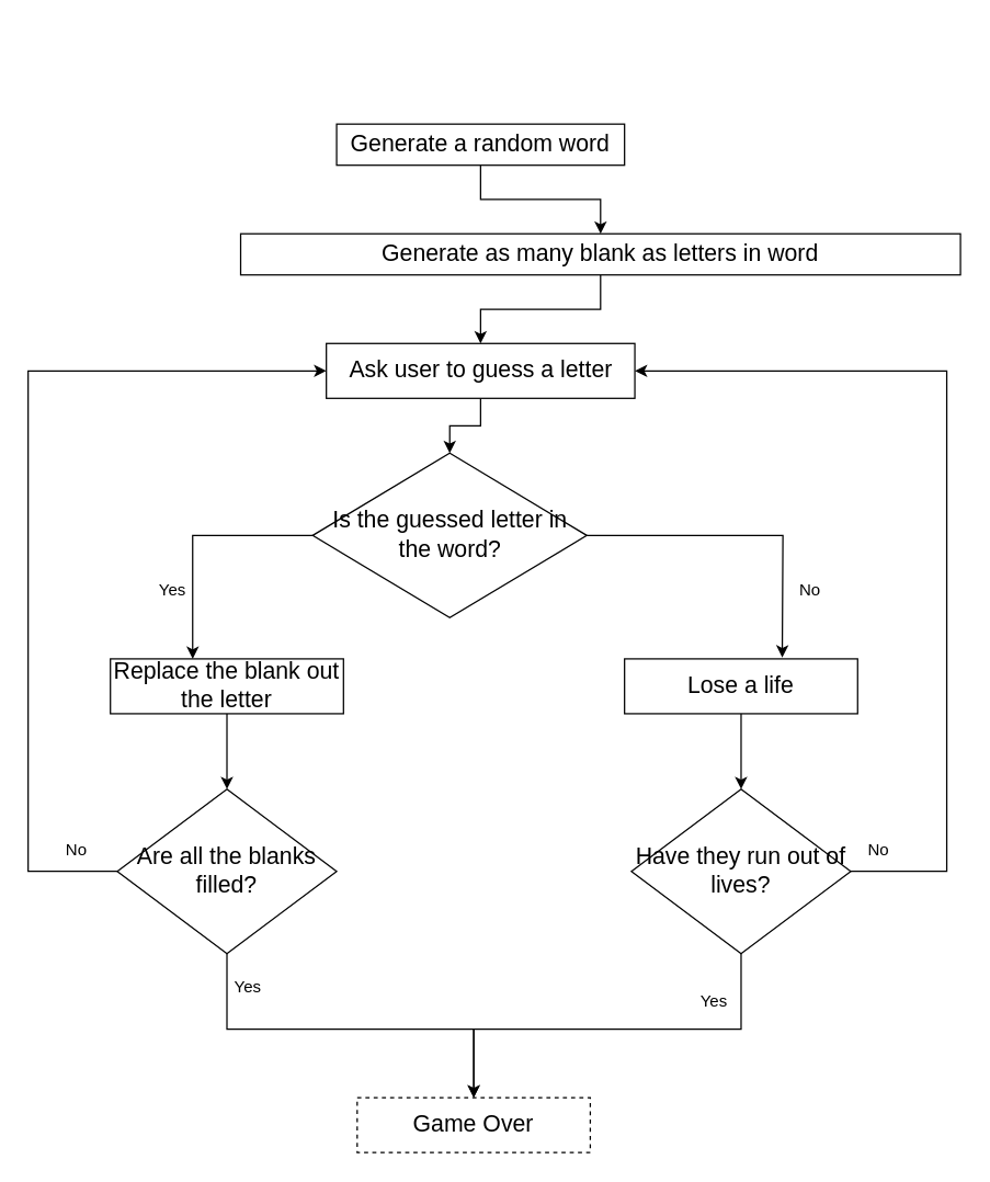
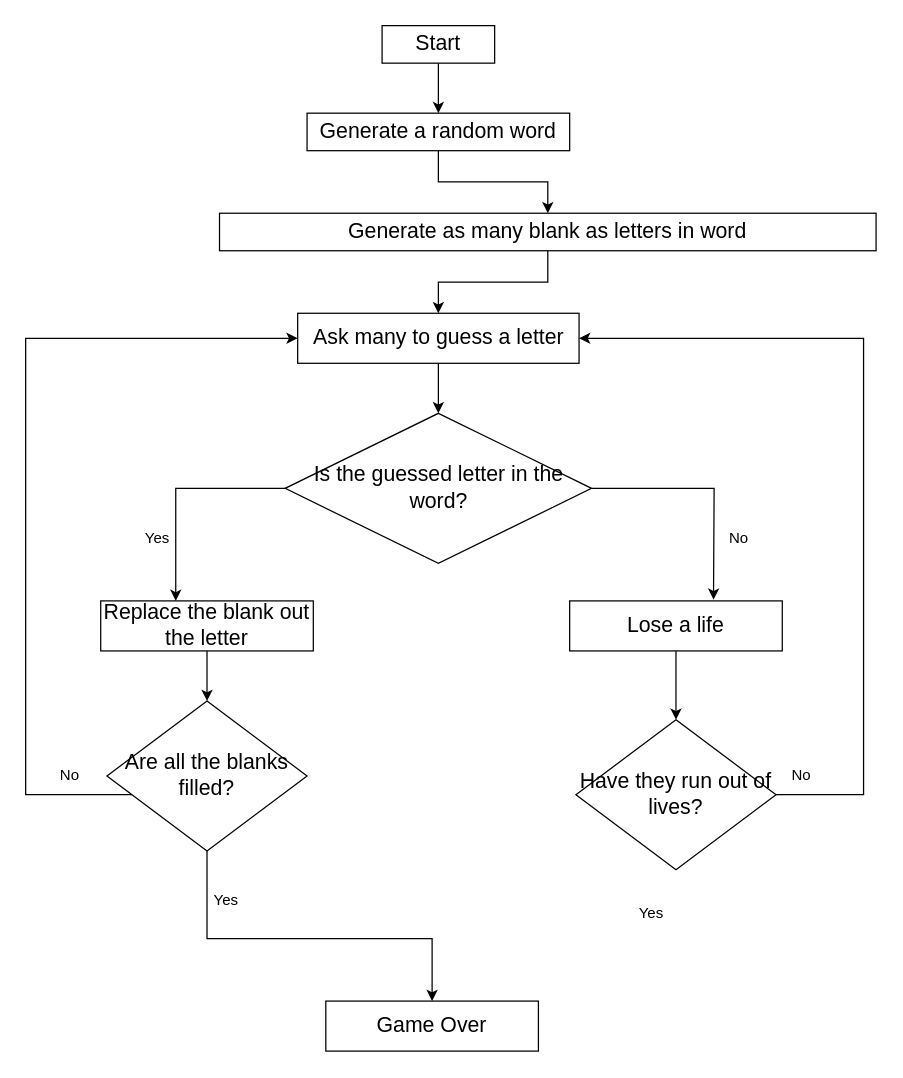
+ <mxCell id="3" value="&lt;font style=&quot;font-size: 17px&quot;&gt;Start&lt;/font&gt;" style="rounded=0;whiteSpace=wrap;html=1;" vertex="1" parent="1"><mxGeometry x="305" y="20" width="90" height="30" as="geometry" /></mxCell>
+ <mxCell id="2" value="" style="edgeStyle=orthogonalEdgeStyle;rounded=0;orthogonalLoop=1;jettySize=auto;html=1;" edge="1" parent="1" source="3" target="5"><mxGeometry relative="1" as="geometry" /></mxCell>
- <mxCell id="9" value="&lt;span style=&quot;font-size: 17px&quot;&gt;Ask user to guess a letter&lt;/span&gt;" style="rounded=0;whiteSpace=wrap;html=1;" vertex="1" parent="1"><mxGeometry x="237.5" y="250" width="225" height="40" as="geometry" /></mxCell>
+ <mxCell id="9" value="&lt;span style=&quot;font-size: 17px&quot;&gt;Ask many to guess a letter&lt;/span&gt;" style="rounded=0;whiteSpace=wrap;html=1;" vertex="1" parent="1"><mxGeometry x="237.5" y="250" width="225" height="40" as="geometry" /></mxCell>
- <mxCell id="12" value="&lt;font style=&quot;font-size: 17px&quot;&gt;Is the guessed letter in the word?&lt;/font&gt;" style="rhombus;whiteSpace=wrap;html=1;" vertex="1" parent="1"><mxGeometry x="227.5" y="330" width="200" height="120" as="geometry" /></mxCell>
+ <mxCell id="12" value="&lt;font style=&quot;font-size: 17px&quot;&gt;Is the guessed letter in the word?&lt;/font&gt;" style="rhombus;whiteSpace=wrap;html=1;" vertex="1" parent="1"><mxGeometry x="227.5" y="330" width="245" height="120" as="geometry" /></mxCell>
- <mxCell id="21" value="&lt;font style=&quot;font-size: 17px&quot;&gt;Are all the blanks filled?&lt;/font&gt;" style="rhombus;whiteSpace=wrap;html=1;" vertex="1" parent="1"><mxGeometry x="85" y="575" width="160" height="120" as="geometry" /></mxCell>
+ <mxCell id="21" value="&lt;font style=&quot;font-size: 17px&quot;&gt;Are all the blanks filled?&lt;/font&gt;" style="rhombus;whiteSpace=wrap;html=1;" vertex="1" parent="1"><mxGeometry x="85" y="560" width="160" height="120" as="geometry" /></mxCell>
- <mxCell id="23" style="edgeStyle=orthogonalEdgeStyle;rounded=0;orthogonalLoop=1;jettySize=auto;html=1;entryX=0.5;entryY=0;entryDx=0;entryDy=0;" edge="1" parent="1" source="24" target="27"><mxGeometry relative="1" as="geometry"><Array as="points"><mxPoint x="540" y="750" /><mxPoint x="345" y="750" /></Array></mxGeometry></mxCell>
- <mxCell id="27" value="&lt;span style=&quot;font-size: 17px&quot;&gt;Game Over&lt;/span&gt;" style="rounded=0;whiteSpace=wrap;html=1;dashed=1;" vertex="1" parent="1"><mxGeometry x="260" y="800" width="170" height="40" as="geometry" /></mxCell>
+ <mxCell id="27" value="&lt;span style=&quot;font-size: 17px&quot;&gt;Game Over&lt;/span&gt;" style="rounded=0;whiteSpace=wrap;html=1;" vertex="1" parent="1"><mxGeometry x="260" y="800" width="170" height="40" as="geometry" /></mxCell>
